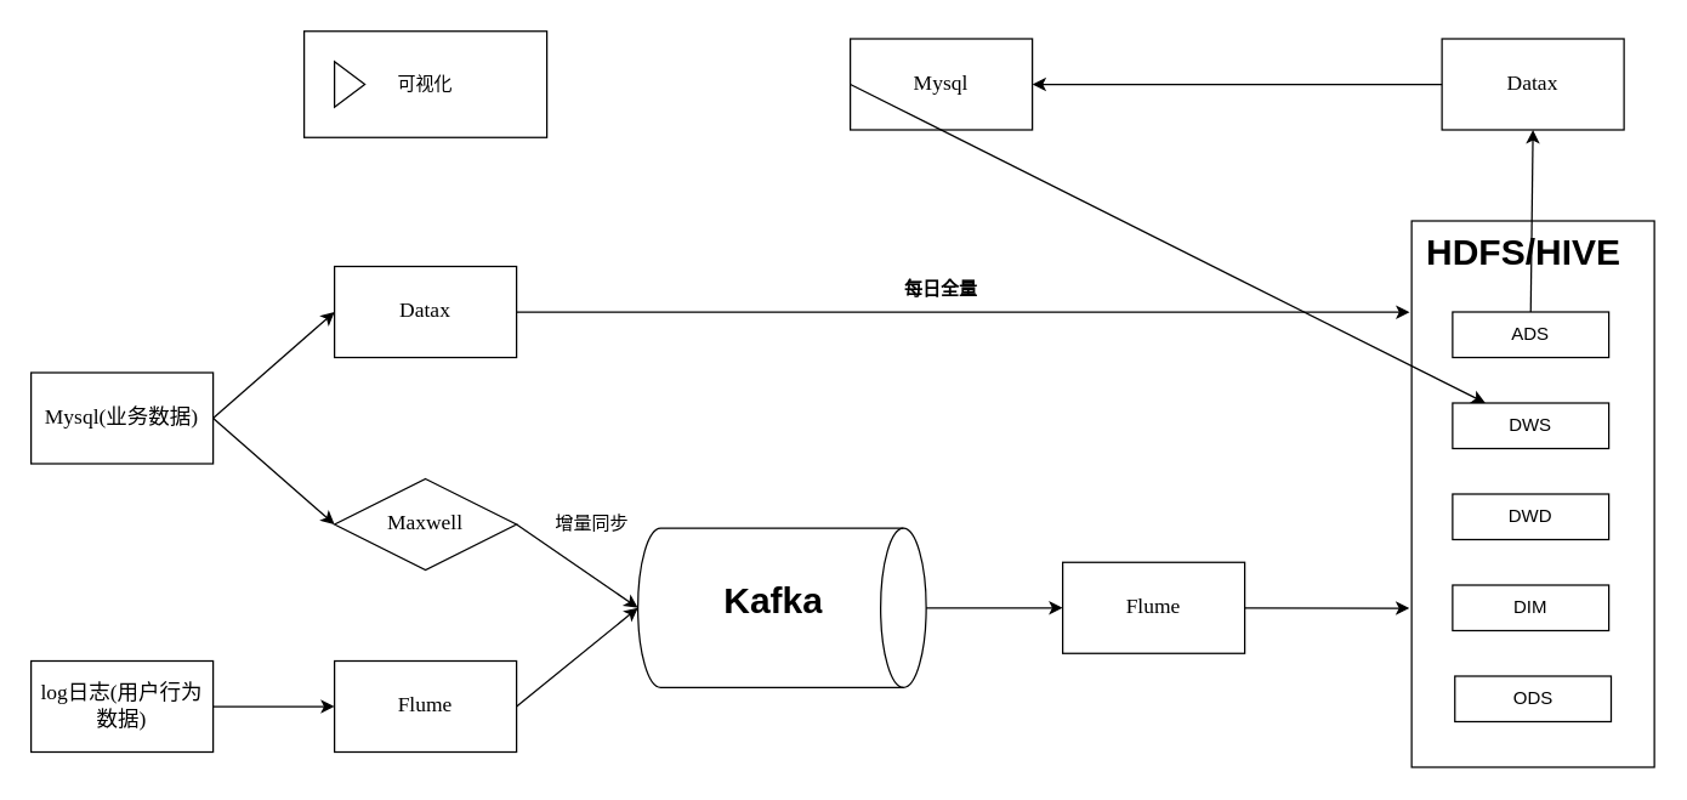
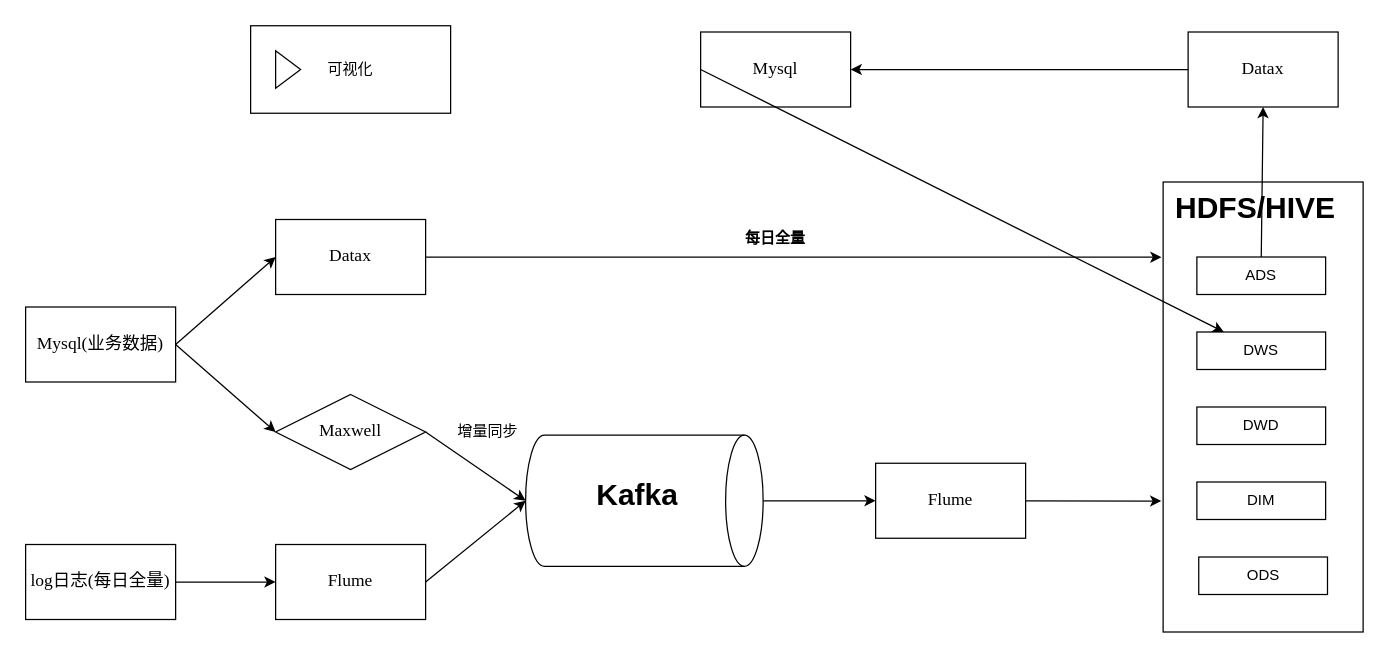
- <mxCell id="5" value="&lt;font face=&quot;Garamond&quot; style=&quot;font-size: 14px;&quot;&gt;log日志(&lt;/font&gt;&lt;span style=&quot;font-family: Garamond; font-size: 14px;&quot;&gt;用户行为数据&lt;/span&gt;&lt;span style=&quot;font-size: 14px; font-family: Garamond; background-color: initial;&quot;&gt;)&lt;/span&gt;" style="rounded=0;whiteSpace=wrap;html=1;" vertex="1" parent="1"><mxGeometry x="20" y="435" width="120" height="60" as="geometry" /></mxCell>
+ <mxCell id="5" value="&lt;font face=&quot;Garamond&quot; style=&quot;font-size: 14px;&quot;&gt;log日志(&lt;/font&gt;&lt;span style=&quot;font-family: Garamond; font-size: 14px;&quot;&gt;每日全量&lt;/span&gt;&lt;span style=&quot;font-size: 14px; font-family: Garamond; background-color: initial;&quot;&gt;)&lt;/span&gt;" style="rounded=0;whiteSpace=wrap;html=1;" vertex="1" parent="1"><mxGeometry x="20" y="435" width="120" height="60" as="geometry" /></mxCell>
